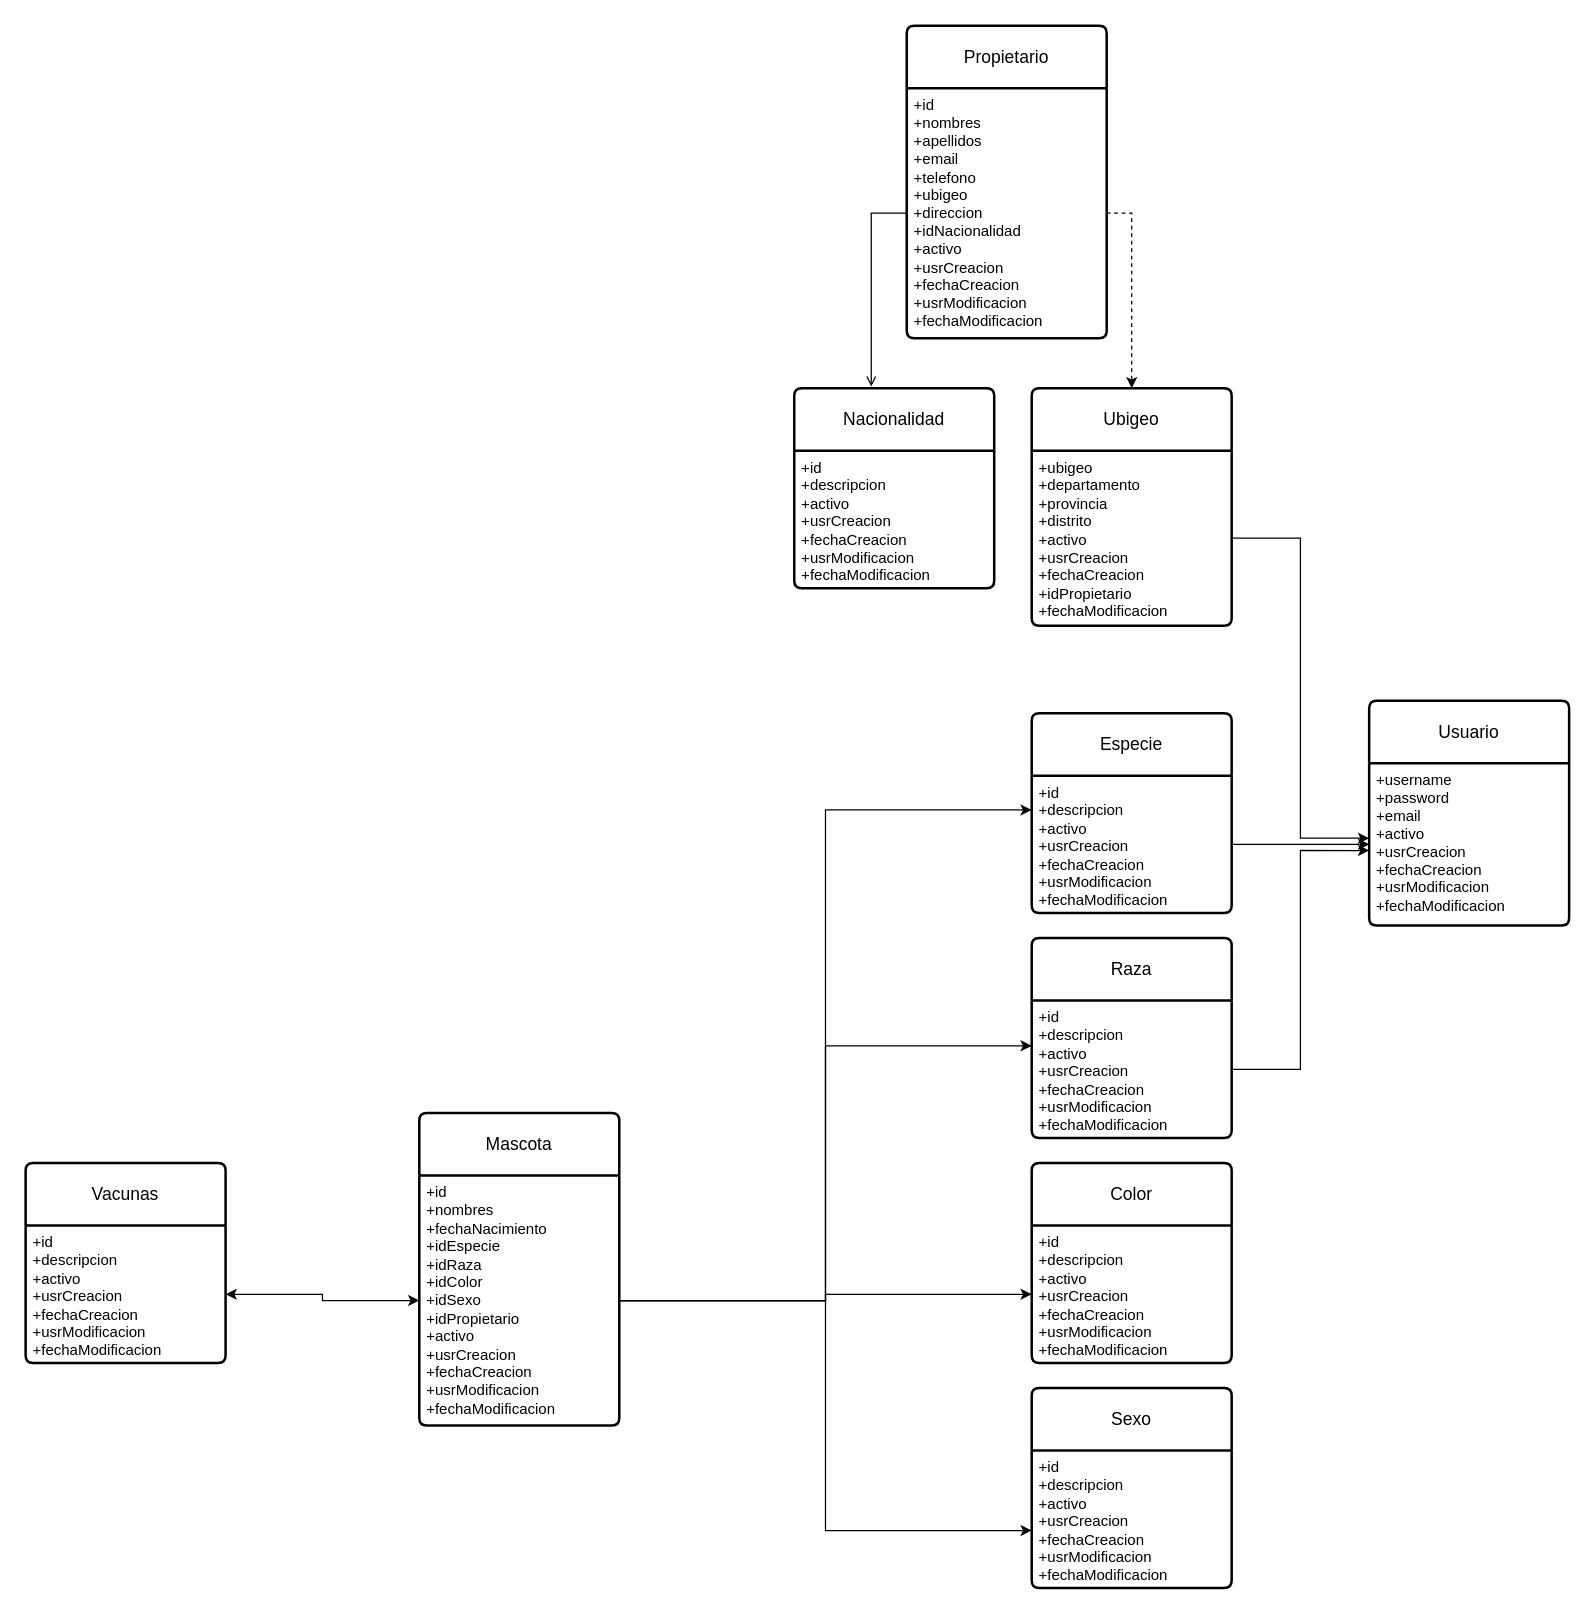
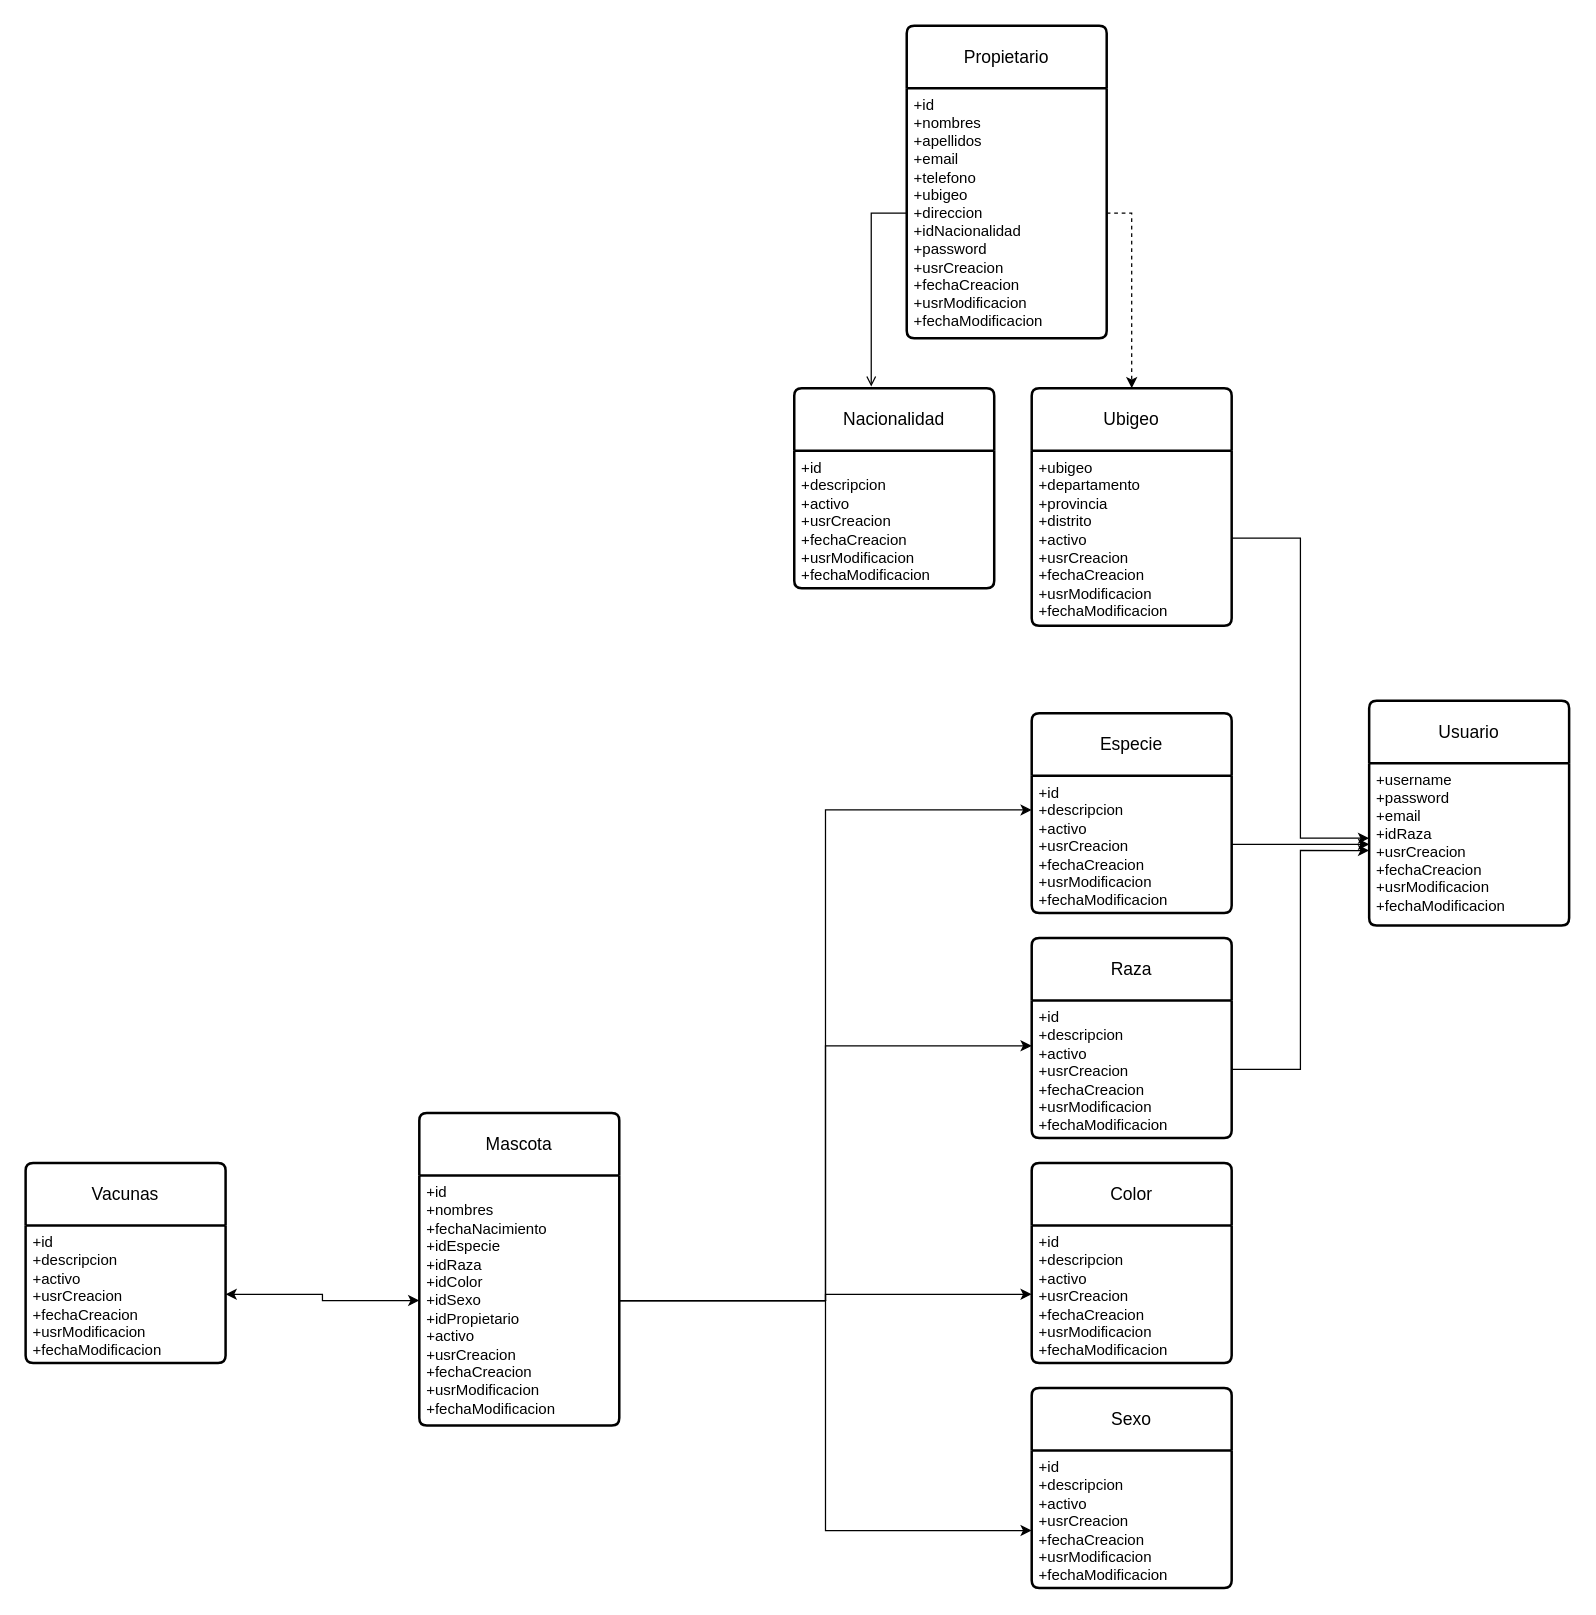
- <mxCell id="23" value="+id&lt;br&gt;+nombres&lt;div&gt;+apellidos&lt;/div&gt;&lt;div&gt;+email&lt;/div&gt;&lt;div&gt;+telefono&lt;/div&gt;&lt;div&gt;+ubigeo&lt;/div&gt;&lt;div&gt;+direccion&lt;/div&gt;&lt;div&gt;+idNacionalidad&lt;br&gt;&lt;div&gt;+activo&lt;/div&gt;&lt;div&gt;+usrCreacion&lt;/div&gt;&lt;div&gt;+fechaCreacion&lt;/div&gt;&lt;div&gt;+usrModificacion&lt;/div&gt;&lt;div&gt;+fechaModificacion&lt;/div&gt;&lt;/div&gt;" style="align=left;strokeColor=none;fillColor=none;spacingLeft=4;fontSize=12;verticalAlign=top;resizable=0;rotatable=0;part=1;html=1;" vertex="1" parent="22"><mxGeometry y="50" width="160" height="200" as="geometry" /></mxCell>
+ <mxCell id="23" value="+id&lt;br&gt;+nombres&lt;div&gt;+apellidos&lt;/div&gt;&lt;div&gt;+email&lt;/div&gt;&lt;div&gt;+telefono&lt;/div&gt;&lt;div&gt;+ubigeo&lt;/div&gt;&lt;div&gt;+direccion&lt;/div&gt;&lt;div&gt;+idNacionalidad&lt;br&gt;&lt;div&gt;+password&lt;/div&gt;&lt;div&gt;+usrCreacion&lt;/div&gt;&lt;div&gt;+fechaCreacion&lt;/div&gt;&lt;div&gt;+usrModificacion&lt;/div&gt;&lt;div&gt;+fechaModificacion&lt;/div&gt;&lt;/div&gt;" style="align=left;strokeColor=none;fillColor=none;spacingLeft=4;fontSize=12;verticalAlign=top;resizable=0;rotatable=0;part=1;html=1;" vertex="1" parent="22"><mxGeometry y="50" width="160" height="200" as="geometry" /></mxCell>
- <mxCell id="17" value="+ubigeo&lt;br&gt;+departamento&lt;div&gt;+provincia&lt;/div&gt;&lt;div&gt;+distrito&lt;br&gt;&lt;div&gt;+activo&lt;/div&gt;&lt;div&gt;+usrCreacion&lt;/div&gt;&lt;div&gt;+fechaCreacion&lt;/div&gt;&lt;div&gt;+idPropietario&lt;/div&gt;&lt;div&gt;+fechaModificacion&lt;/div&gt;&lt;/div&gt;" style="align=left;strokeColor=none;fillColor=none;spacingLeft=4;fontSize=12;verticalAlign=top;resizable=0;rotatable=0;part=1;html=1;" vertex="1" parent="16"><mxGeometry y="50" width="160" height="140" as="geometry" /></mxCell>
+ <mxCell id="17" value="+ubigeo&lt;br&gt;+departamento&lt;div&gt;+provincia&lt;/div&gt;&lt;div&gt;+distrito&lt;br&gt;&lt;div&gt;+activo&lt;/div&gt;&lt;div&gt;+usrCreacion&lt;/div&gt;&lt;div&gt;+fechaCreacion&lt;/div&gt;&lt;div&gt;+usrModificacion&lt;/div&gt;&lt;div&gt;+fechaModificacion&lt;/div&gt;&lt;/div&gt;" style="align=left;strokeColor=none;fillColor=none;spacingLeft=4;fontSize=12;verticalAlign=top;resizable=0;rotatable=0;part=1;html=1;" vertex="1" parent="16"><mxGeometry y="50" width="160" height="140" as="geometry" /></mxCell>
- <mxCell id="3" value="+username&lt;div&gt;+password&lt;/div&gt;&lt;div&gt;+email&lt;/div&gt;&lt;div&gt;+activo&lt;/div&gt;&lt;div&gt;+usrCreacion&lt;/div&gt;&lt;div&gt;+fechaCreacion&lt;/div&gt;&lt;div&gt;+usrModificacion&lt;/div&gt;&lt;div&gt;+fechaModificacion&lt;/div&gt;" style="align=left;strokeColor=none;fillColor=none;spacingLeft=4;fontSize=12;verticalAlign=top;resizable=0;rotatable=0;part=1;html=1;" vertex="1" parent="2"><mxGeometry y="50" width="160" height="130" as="geometry" /></mxCell>
+ <mxCell id="3" value="+username&lt;div&gt;+password&lt;/div&gt;&lt;div&gt;+email&lt;/div&gt;&lt;div&gt;+idRaza&lt;/div&gt;&lt;div&gt;+usrCreacion&lt;/div&gt;&lt;div&gt;+fechaCreacion&lt;/div&gt;&lt;div&gt;+usrModificacion&lt;/div&gt;&lt;div&gt;+fechaModificacion&lt;/div&gt;" style="align=left;strokeColor=none;fillColor=none;spacingLeft=4;fontSize=12;verticalAlign=top;resizable=0;rotatable=0;part=1;html=1;" vertex="1" parent="2"><mxGeometry y="50" width="160" height="130" as="geometry" /></mxCell>
